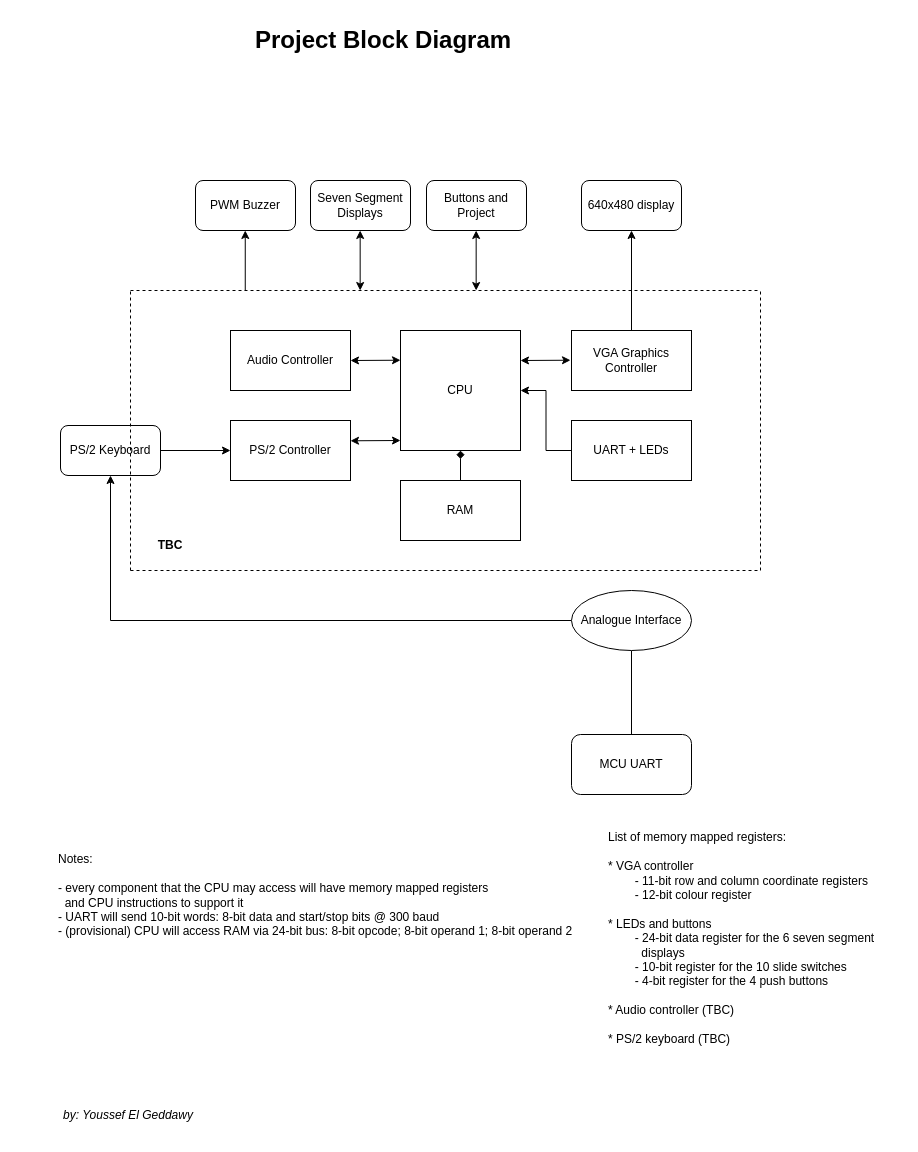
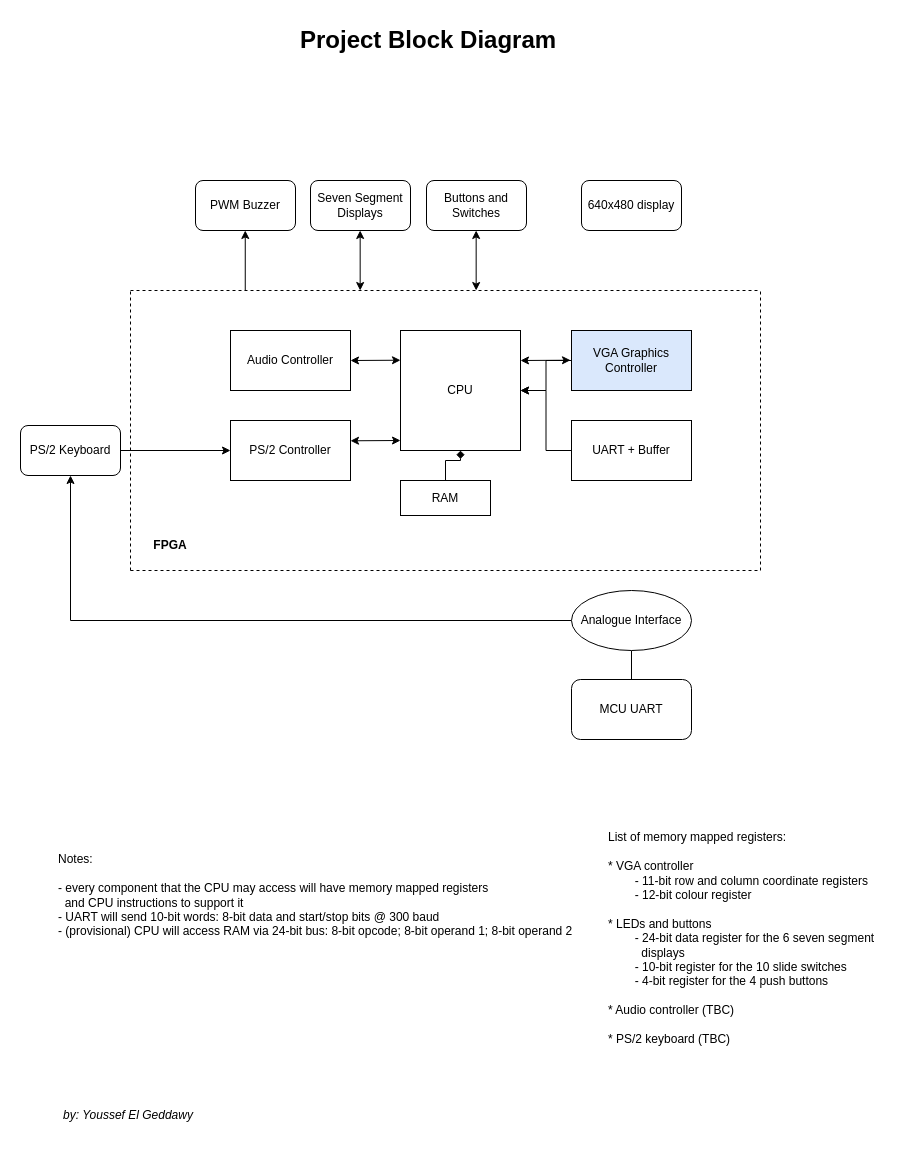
- <mxCell id="34" value="&lt;h1&gt;Project Block Diagram&lt;/h1&gt;" style="text;html=1;strokeColor=none;fillColor=none;spacing=5;spacingTop=-20;whiteSpace=wrap;overflow=hidden;rounded=0;" parent="1" vertex="1"><mxGeometry x="250" y="20" width="270" height="70" as="geometry" /></mxCell>
+ <mxCell id="34" value="&lt;h1&gt;Project Block Diagram&lt;/h1&gt;" style="text;html=1;strokeColor=none;fillColor=none;spacing=5;spacingTop=-20;whiteSpace=wrap;overflow=hidden;rounded=0;" parent="1" vertex="1"><mxGeometry x="295" y="20" width="270" height="70" as="geometry" /></mxCell>
- <mxCell id="13" value="Buttons and Project" style="rounded=1;whiteSpace=wrap;html=1;" parent="1" vertex="1"><mxGeometry x="426" y="180" width="100" height="50" as="geometry" /></mxCell>
+ <mxCell id="13" value="Buttons and Switches" style="rounded=1;whiteSpace=wrap;html=1;" parent="1" vertex="1"><mxGeometry x="426" y="180" width="100" height="50" as="geometry" /></mxCell>
- <mxCell id="2" value="" style="edgeStyle=orthogonalEdgeStyle;rounded=0;orthogonalLoop=1;jettySize=auto;html=1;" parent="1" source="3" target="9" edge="1"><mxGeometry relative="1" as="geometry" /></mxCell>
+ <mxCell id="2" value="" style="edgeStyle=orthogonalEdgeStyle;rounded=0;orthogonalLoop=1;jettySize=auto;html=1;" parent="1" source="3" target="4" edge="1"><mxGeometry relative="1" as="geometry" /></mxCell>
- <mxCell id="3" value="VGA Graphics Controller" style="rounded=0;whiteSpace=wrap;html=1;" parent="1" vertex="1"><mxGeometry x="571" y="330" width="120" height="60" as="geometry" /></mxCell>
+ <mxCell id="3" value="VGA Graphics Controller" style="rounded=0;whiteSpace=wrap;html=1;fillColor=#dae8fc;" parent="1" vertex="1"><mxGeometry x="571" y="330" width="120" height="60" as="geometry" /></mxCell>
- <mxCell id="8" value="PS/2 Keyboard" style="rounded=1;whiteSpace=wrap;html=1;" parent="1" vertex="1"><mxGeometry x="60" y="425" width="100" height="50" as="geometry" /></mxCell>
+ <mxCell id="8" value="PS/2 Keyboard" style="rounded=1;whiteSpace=wrap;html=1;" parent="1" vertex="1"><mxGeometry x="20" y="425" width="100" height="50" as="geometry" /></mxCell>
- <mxCell id="15" value="UART + LEDs" style="whiteSpace=wrap;html=1;" parent="1" vertex="1"><mxGeometry x="571" y="420" width="120" height="60" as="geometry" /></mxCell>
+ <mxCell id="15" value="UART + Buffer" style="whiteSpace=wrap;html=1;" parent="1" vertex="1"><mxGeometry x="571" y="420" width="120" height="60" as="geometry" /></mxCell>
- <mxCell id="12" value="RAM" style="rounded=0;whiteSpace=wrap;html=1;" parent="1" vertex="1"><mxGeometry x="400" y="480" width="120" height="60" as="geometry" /></mxCell>
+ <mxCell id="12" value="RAM" style="rounded=0;whiteSpace=wrap;html=1;" parent="1" vertex="1"><mxGeometry x="400" y="480" width="90" height="35" as="geometry" /></mxCell>
- <mxCell id="25" value="&lt;b&gt;TBC&lt;/b&gt;" style="text;html=1;strokeColor=none;fillColor=none;align=center;verticalAlign=middle;whiteSpace=wrap;rounded=0;" parent="1" vertex="1"><mxGeometry x="140" y="530" width="60" height="30" as="geometry" /></mxCell>
+ <mxCell id="25" value="&lt;b&gt;FPGA&lt;/b&gt;" style="text;html=1;strokeColor=none;fillColor=none;align=center;verticalAlign=middle;whiteSpace=wrap;rounded=0;" parent="1" vertex="1"><mxGeometry x="140" y="530" width="60" height="30" as="geometry" /></mxCell>
- <mxCell id="17" value="MCU UART" style="rounded=1;whiteSpace=wrap;html=1;" parent="1" vertex="1"><mxGeometry x="571" y="734" width="120" height="60" as="geometry" /></mxCell>
+ <mxCell id="17" value="MCU UART" style="rounded=1;whiteSpace=wrap;html=1;" parent="1" vertex="1"><mxGeometry x="571" y="679" width="120" height="60" as="geometry" /></mxCell>
